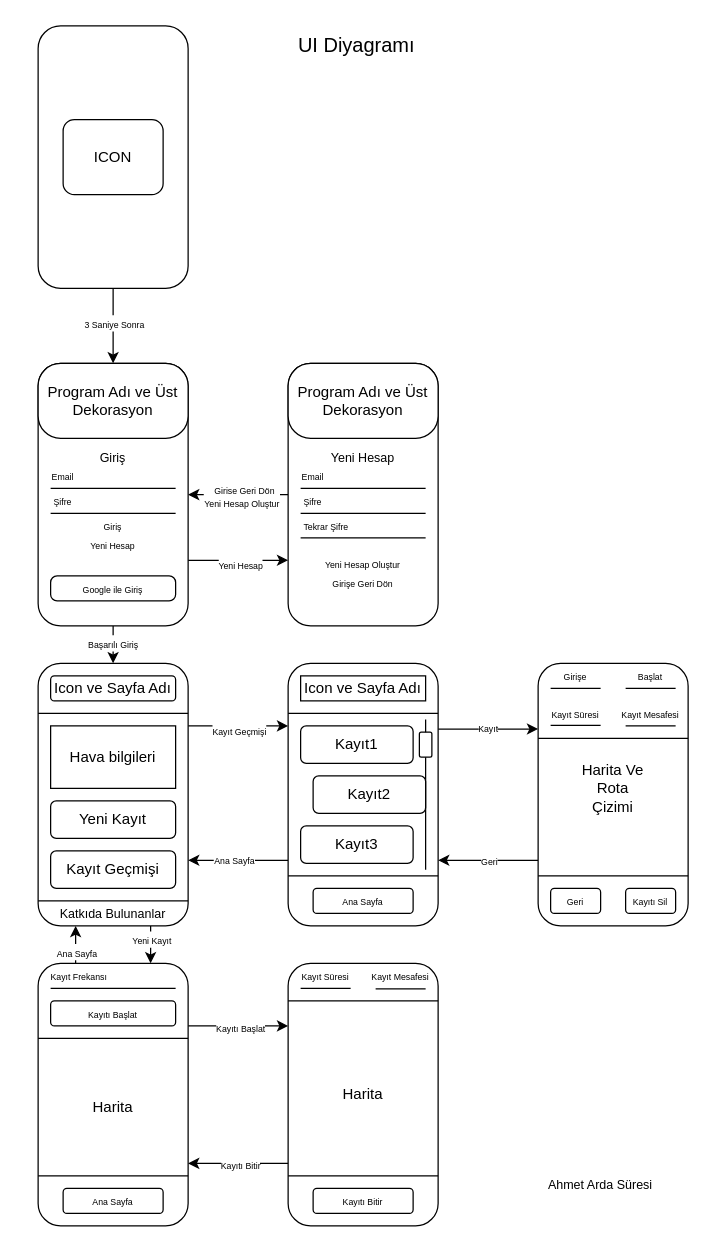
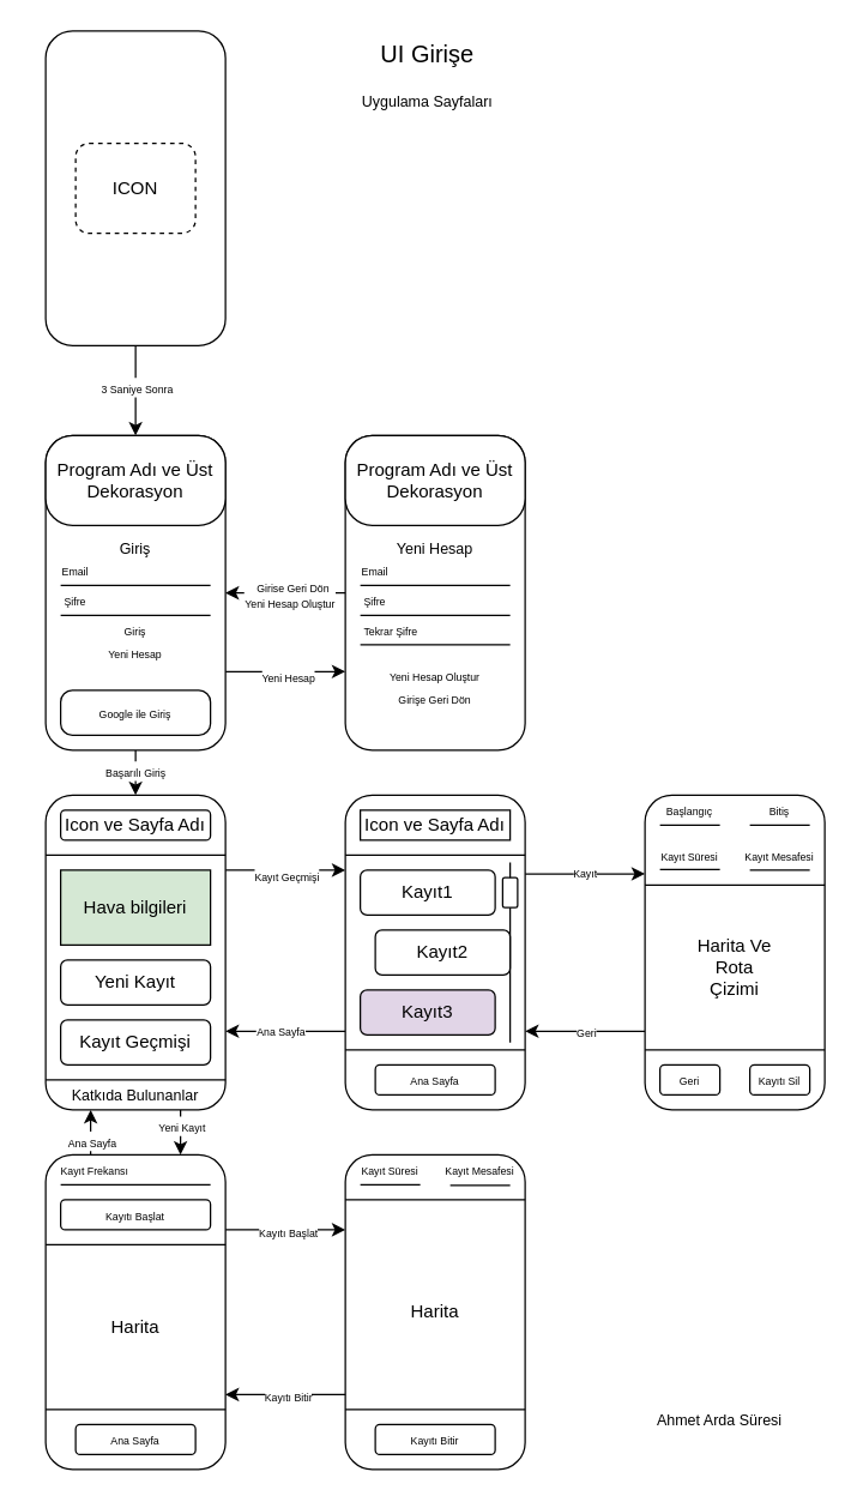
- <mxCell id="99" value="UI Diyagramı" style="text;html=1;align=center;verticalAlign=middle;whiteSpace=wrap;rounded=0;fontSize=16;" vertex="1" parent="1"><mxGeometry x="205" y="20" width="160" height="30" as="geometry" /></mxCell>
+ <mxCell id="99" value="UI Girişe" style="text;html=1;align=center;verticalAlign=middle;whiteSpace=wrap;rounded=0;fontSize=16;" vertex="1" parent="1"><mxGeometry x="205" y="20" width="160" height="30" as="geometry" /></mxCell>
+ <mxCell id="100" value="&lt;span style=&quot;font-size: 10px;&quot;&gt;Uygulama Sayfaları&lt;/span&gt;" style="text;html=1;align=center;verticalAlign=middle;whiteSpace=wrap;rounded=0;fontSize=16;" vertex="1" parent="1"><mxGeometry x="225" y="50" width="120" height="30" as="geometry" /></mxCell>
- <mxCell id="5" value="ICON" style="rounded=1;whiteSpace=wrap;html=1;" vertex="1" parent="1"><mxGeometry x="50" y="95" width="80" height="60" as="geometry" /></mxCell>
+ <mxCell id="5" value="ICON" style="rounded=1;whiteSpace=wrap;html=1;dashed=1;" vertex="1" parent="1"><mxGeometry x="50" y="95" width="80" height="60" as="geometry" /></mxCell>
- <mxCell id="16" value="&lt;font style=&quot;font-size: 7px;&quot;&gt;Google ile Giriş&lt;/font&gt;" style="rounded=1;whiteSpace=wrap;html=1;arcSize=26;" vertex="1" parent="1"><mxGeometry x="40" y="460" width="100" height="20" as="geometry" /></mxCell>
+ <mxCell id="16" value="&lt;font style=&quot;font-size: 7px;&quot;&gt;Google ile Giriş&lt;/font&gt;" style="rounded=1;whiteSpace=wrap;html=1;arcSize=26;" vertex="1" parent="1"><mxGeometry x="40" y="460" width="100" height="30" as="geometry" /></mxCell>
- <mxCell id="67" value="&lt;font style=&quot;font-size: 7px;&quot;&gt;Girişe&lt;/font&gt;" style="text;html=1;align=center;verticalAlign=middle;whiteSpace=wrap;rounded=0;" vertex="1" parent="1"><mxGeometry x="430" y="530" width="60" height="20" as="geometry" /></mxCell>
+ <mxCell id="67" value="&lt;font style=&quot;font-size: 7px;&quot;&gt;Başlangıç&lt;/font&gt;" style="text;html=1;align=center;verticalAlign=middle;whiteSpace=wrap;rounded=0;" vertex="1" parent="1"><mxGeometry x="430" y="530" width="60" height="20" as="geometry" /></mxCell>
- <mxCell id="65" value="&lt;font style=&quot;font-size: 7px;&quot;&gt;Başlat&lt;/font&gt;" style="text;html=1;align=center;verticalAlign=middle;whiteSpace=wrap;rounded=0;" vertex="1" parent="1"><mxGeometry x="490" y="530" width="60" height="20" as="geometry" /></mxCell>
+ <mxCell id="65" value="&lt;font style=&quot;font-size: 7px;&quot;&gt;Bitiş&lt;/font&gt;" style="text;html=1;align=center;verticalAlign=middle;whiteSpace=wrap;rounded=0;" vertex="1" parent="1"><mxGeometry x="490" y="530" width="60" height="20" as="geometry" /></mxCell>
- <mxCell id="39" value="Hava bilgileri" style="rounded=1;whiteSpace=wrap;html=1;arcSize=0;" vertex="1" parent="1"><mxGeometry x="40" y="580" width="100" height="50" as="geometry" /></mxCell>
+ <mxCell id="39" value="Hava bilgileri" style="rounded=1;whiteSpace=wrap;html=1;arcSize=0;fillColor=#d5e8d4;" vertex="1" parent="1"><mxGeometry x="40" y="580" width="100" height="50" as="geometry" /></mxCell>
- <mxCell id="75" value="Harita Ve Rota Çizimi" style="text;html=1;align=center;verticalAlign=middle;whiteSpace=wrap;rounded=0;" vertex="1" parent="1"><mxGeometry x="460" y="615" width="60" height="30" as="geometry" /></mxCell>
+ <mxCell id="75" value="Harita Ve Rota Çizimi" style="text;html=1;align=center;verticalAlign=middle;whiteSpace=wrap;rounded=0;" vertex="1" parent="1"><mxGeometry x="460" y="630" width="60" height="30" as="geometry" /></mxCell>
- <mxCell id="59" value="Kayıt3" style="rounded=1;whiteSpace=wrap;html=1;" vertex="1" parent="1"><mxGeometry x="240" y="660" width="90" height="30" as="geometry" /></mxCell>
+ <mxCell id="59" value="Kayıt3" style="rounded=1;whiteSpace=wrap;html=1;fillColor=#e1d5e7;" vertex="1" parent="1"><mxGeometry x="240" y="660" width="90" height="30" as="geometry" /></mxCell>
